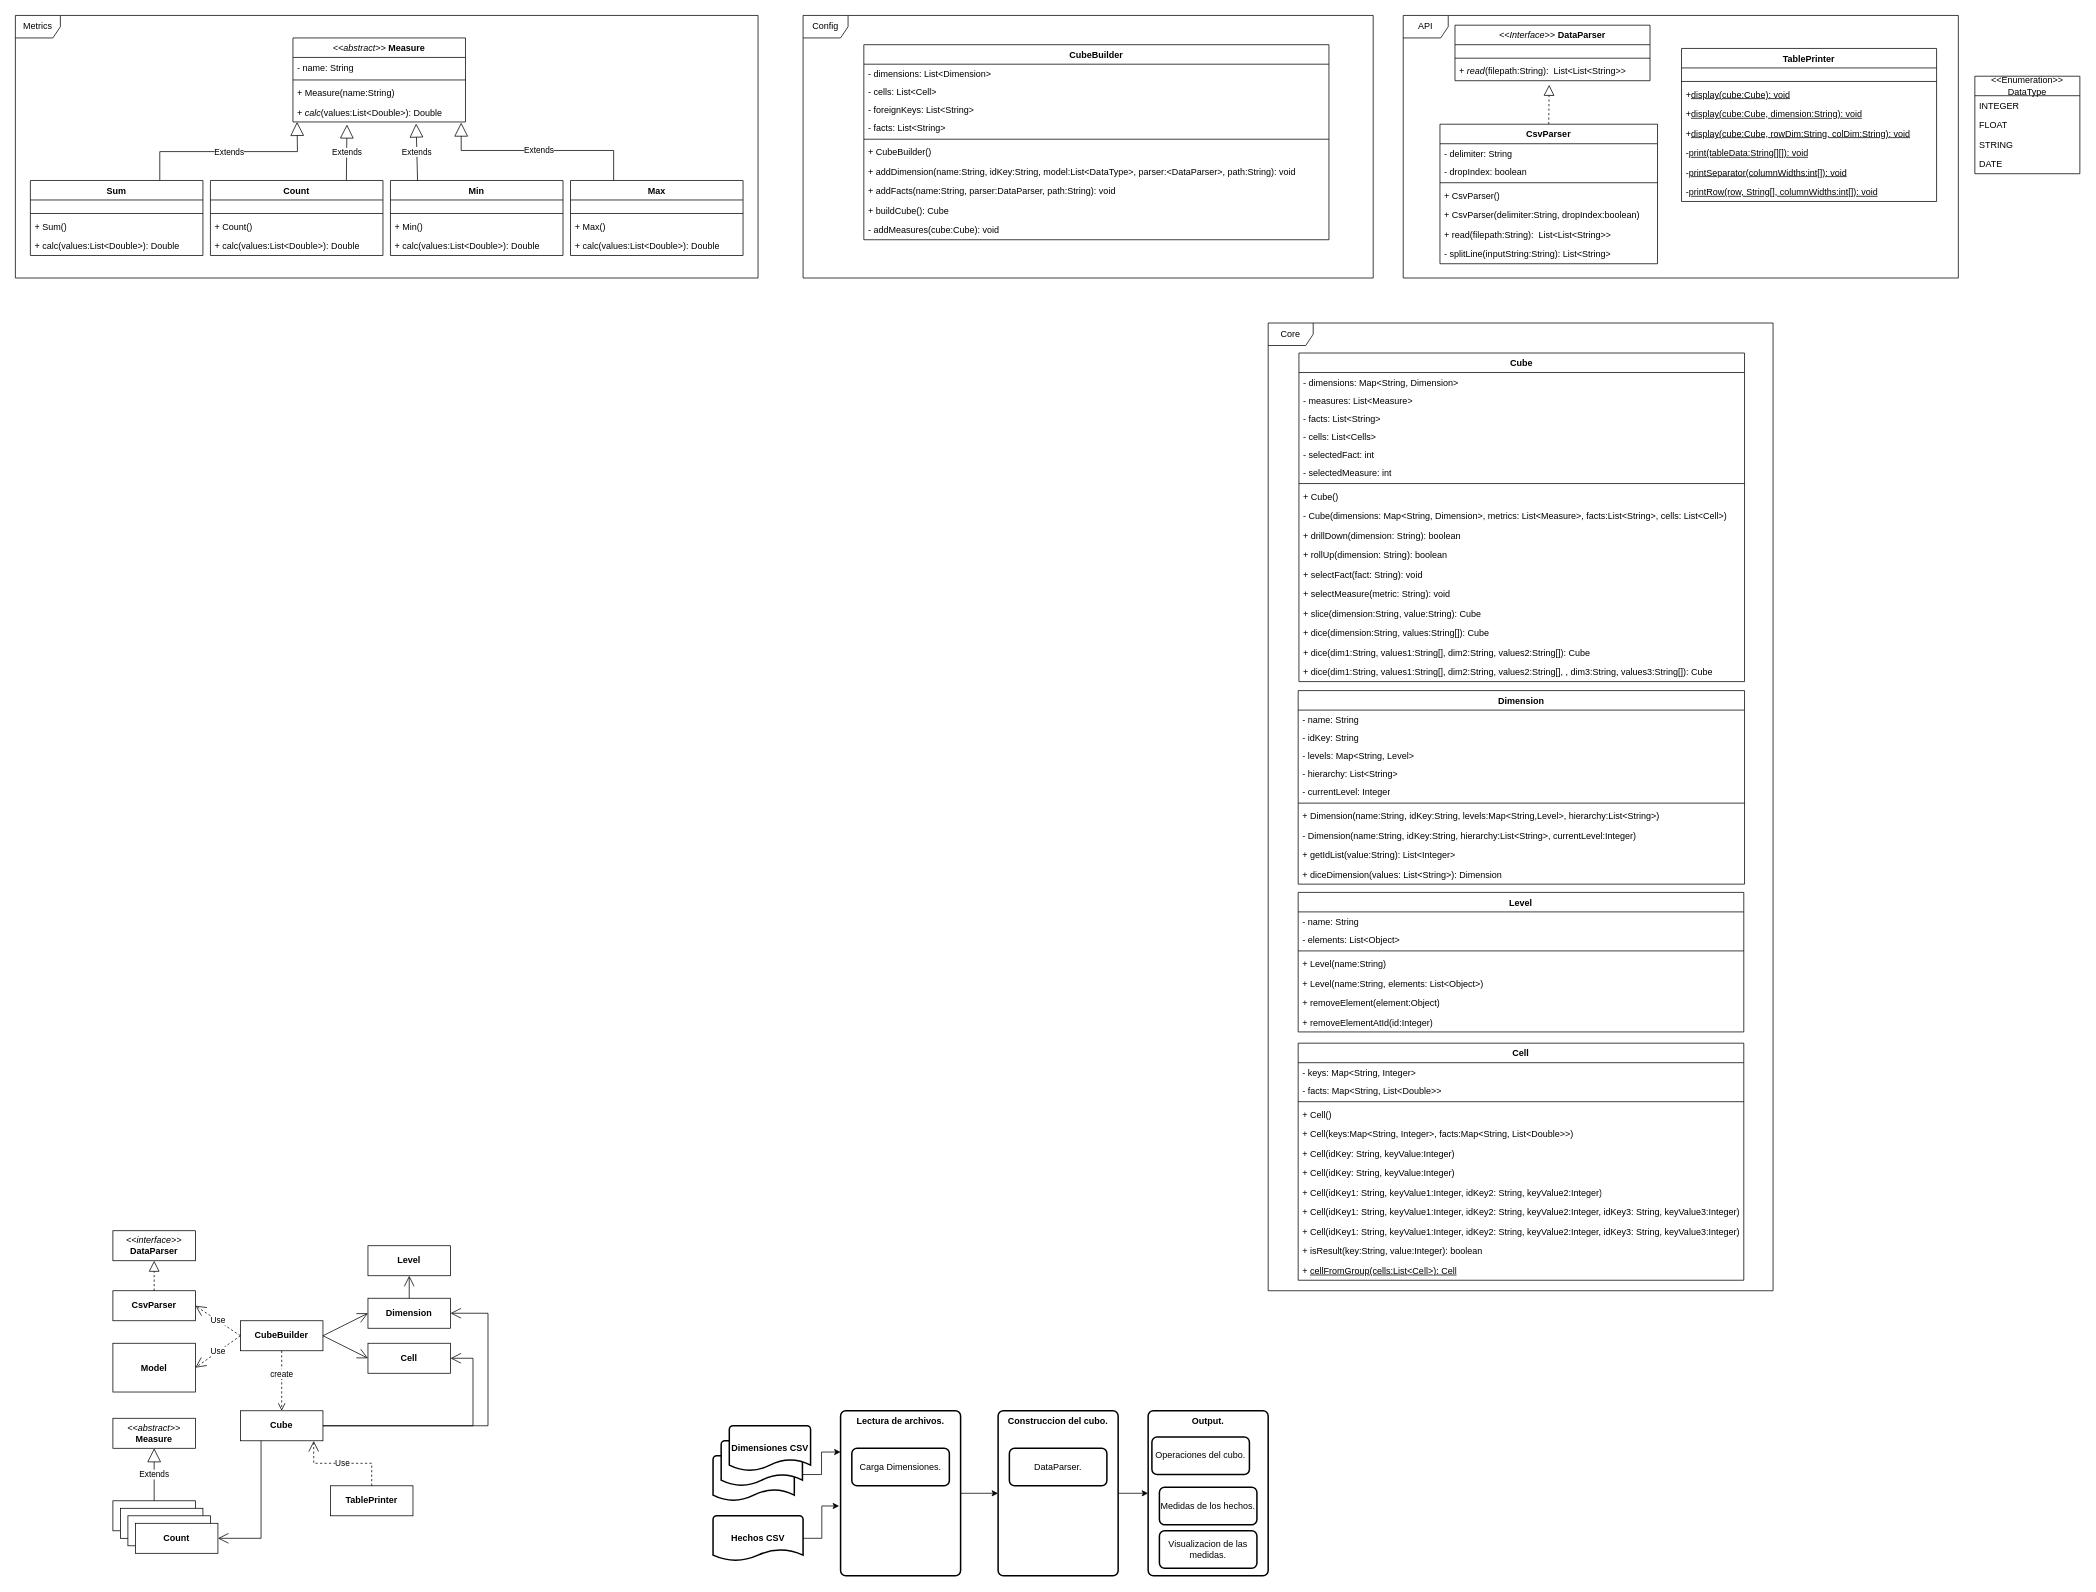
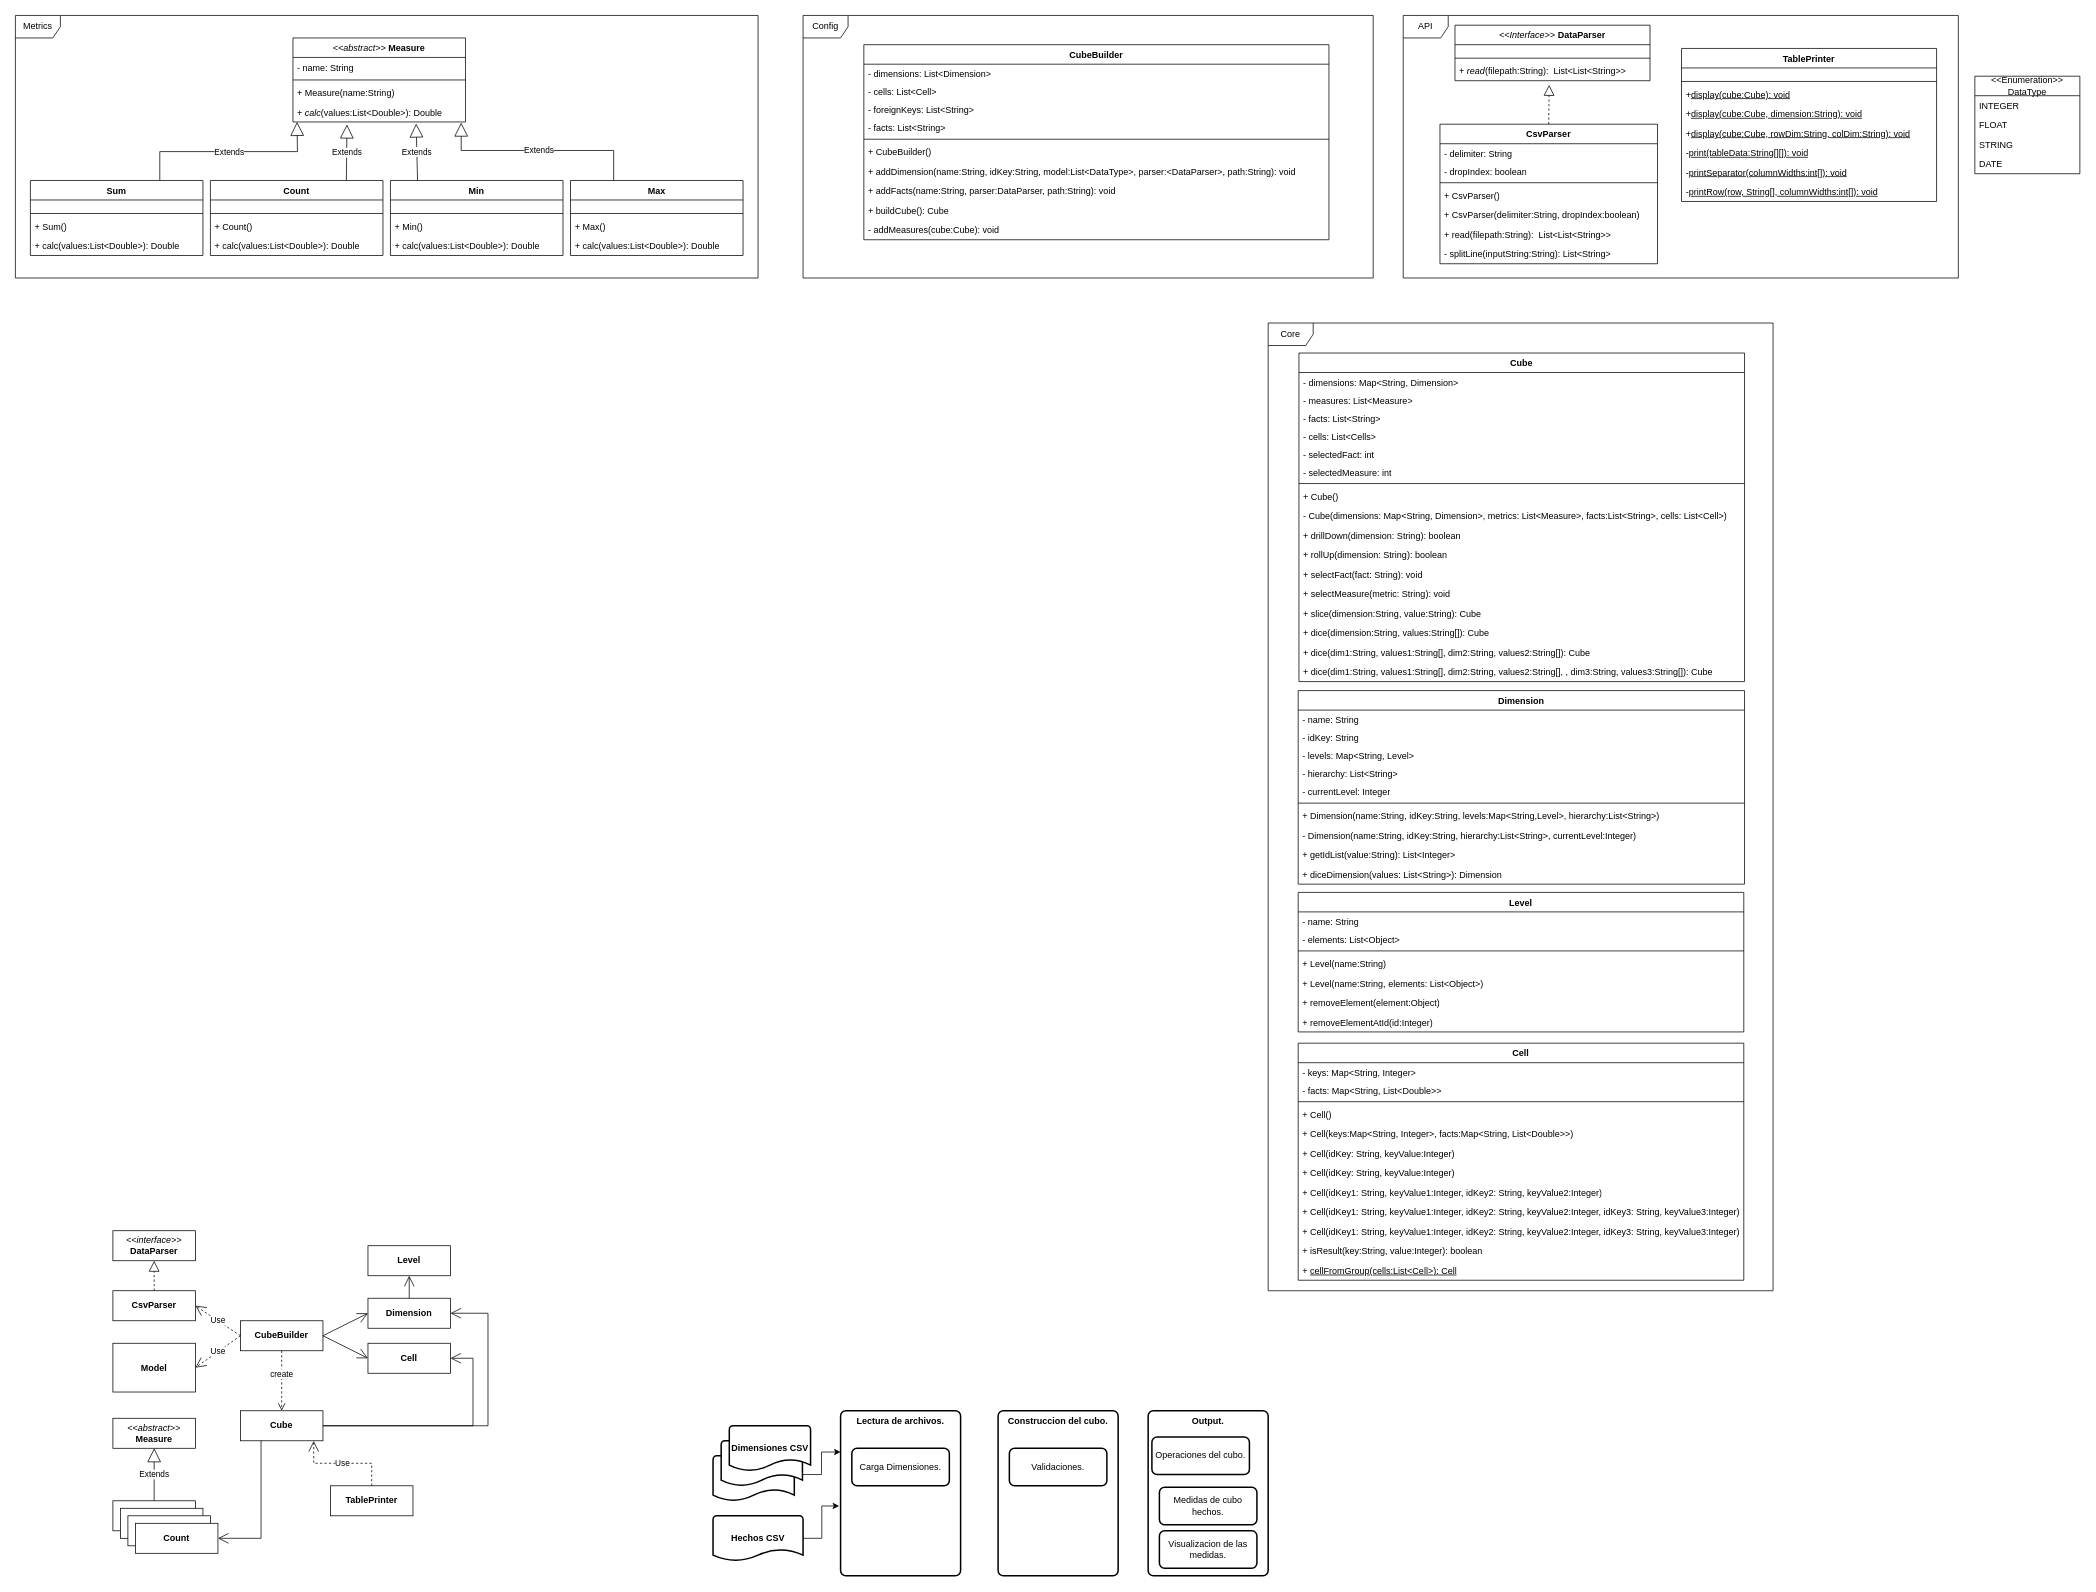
- <mxCell id="158" value="DataParser." style="rounded=1;whiteSpace=wrap;html=1;absoluteArcSize=1;arcSize=14;strokeWidth=2;" vertex="1" parent="1"><mxGeometry x="1345" y="1930" width="130" height="50" as="geometry" /></mxCell>
+ <mxCell id="158" value="Validaciones." style="rounded=1;whiteSpace=wrap;html=1;absoluteArcSize=1;arcSize=14;strokeWidth=2;" vertex="1" parent="1"><mxGeometry x="1345" y="1930" width="130" height="50" as="geometry" /></mxCell>
- <mxCell id="165" style="edgeStyle=orthogonalEdgeStyle;rounded=0;orthogonalLoop=1;jettySize=auto;html=1;exitX=1;exitY=0.5;exitDx=0;exitDy=0;entryX=0;entryY=0.5;entryDx=0;entryDy=0;" edge="1" parent="1" source="155" target="157"><mxGeometry relative="1" as="geometry"><mxPoint x="1080" y="2060" as="sourcePoint" /><mxPoint x="1128" y="2017" as="targetPoint" /></mxGeometry></mxCell>
- <mxCell id="166" style="edgeStyle=orthogonalEdgeStyle;rounded=0;orthogonalLoop=1;jettySize=auto;html=1;exitX=1;exitY=0.5;exitDx=0;exitDy=0;entryX=0;entryY=0.5;entryDx=0;entryDy=0;" edge="1" parent="1" source="157" target="159"><mxGeometry relative="1" as="geometry"><mxPoint x="1290" y="2000" as="sourcePoint" /><mxPoint x="1340" y="2000" as="targetPoint" /></mxGeometry></mxCell>
- <mxCell id="161" value="Medidas de los hechos." style="rounded=1;whiteSpace=wrap;html=1;absoluteArcSize=1;arcSize=14;strokeWidth=2;" vertex="1" parent="1"><mxGeometry x="1545" y="1982" width="130" height="50" as="geometry" /></mxCell>
+ <mxCell id="161" value="Medidas de cubo hechos." style="rounded=1;whiteSpace=wrap;html=1;absoluteArcSize=1;arcSize=14;strokeWidth=2;" vertex="1" parent="1"><mxGeometry x="1545" y="1982" width="130" height="50" as="geometry" /></mxCell>
